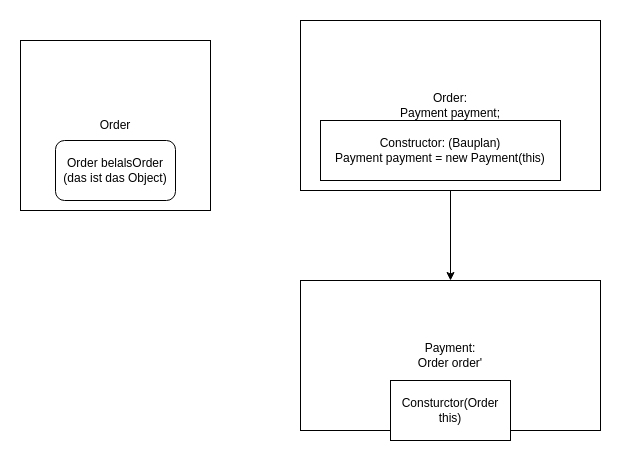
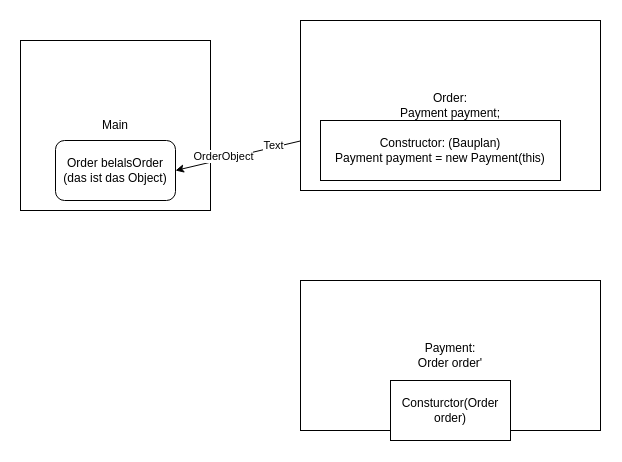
- <mxCell id="4" value="Order" style="rounded=0;whiteSpace=wrap;html=1;" vertex="1" parent="1"><mxGeometry x="20" y="40" width="190" height="170" as="geometry" /></mxCell>
+ <mxCell id="4" value="Main" style="rounded=0;whiteSpace=wrap;html=1;" vertex="1" parent="1"><mxGeometry x="20" y="40" width="190" height="170" as="geometry" /></mxCell>
+ <mxCell id="7" style="edgeStyle=none;html=1;entryX=1;entryY=0.5;entryDx=0;entryDy=0;" edge="1" parent="1" source="3" target="6"><mxGeometry relative="1" as="geometry" /></mxCell>
+ <mxCell id="8" value="OrderObject" style="edgeLabel;html=1;align=center;verticalAlign=middle;resizable=0;points=[];" vertex="1" connectable="0" parent="7"><mxGeometry x="0.223" y="-3" relative="1" as="geometry"><mxPoint as="offset" /></mxGeometry></mxCell>
+ <mxCell id="9" value="Text" style="edgeLabel;html=1;align=center;verticalAlign=middle;resizable=0;points=[];" vertex="1" connectable="0" parent="7"><mxGeometry x="-0.564" y="-2" relative="1" as="geometry"><mxPoint as="offset" /></mxGeometry></mxCell>
- <mxCell id="2" style="edgeStyle=none;html=1;" edge="1" parent="1" source="3" target="10"><mxGeometry relative="1" as="geometry" /></mxCell>
- <mxCell id="11" value="Consturctor(Order this)" style="rounded=0;whiteSpace=wrap;html=1;" vertex="1" parent="1"><mxGeometry x="390" y="380" width="120" height="60" as="geometry" /></mxCell>
+ <mxCell id="11" value="Consturctor(Order order)" style="rounded=0;whiteSpace=wrap;html=1;" vertex="1" parent="1"><mxGeometry x="390" y="380" width="120" height="60" as="geometry" /></mxCell>
